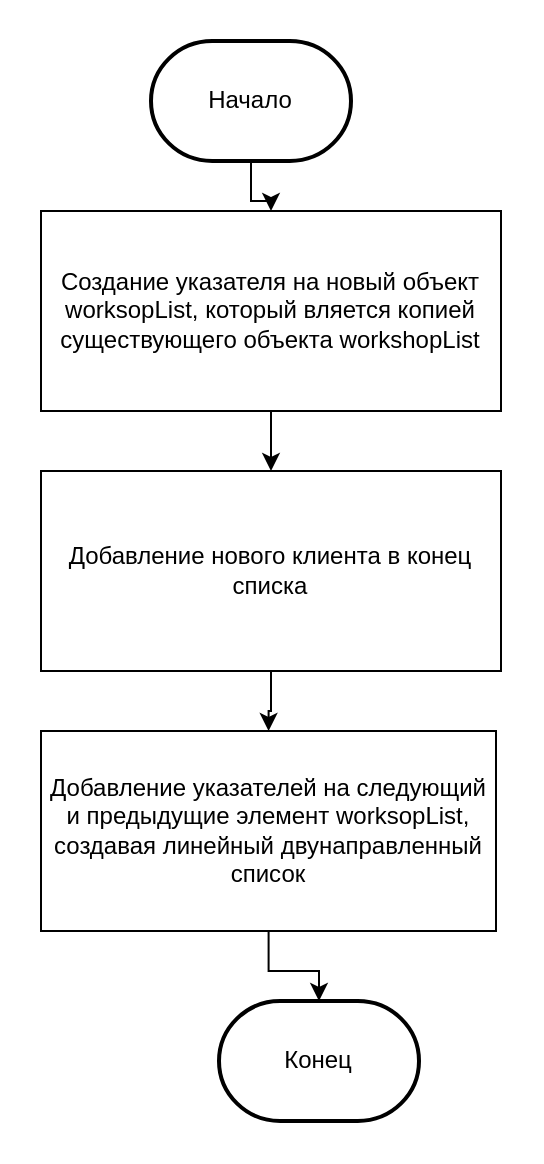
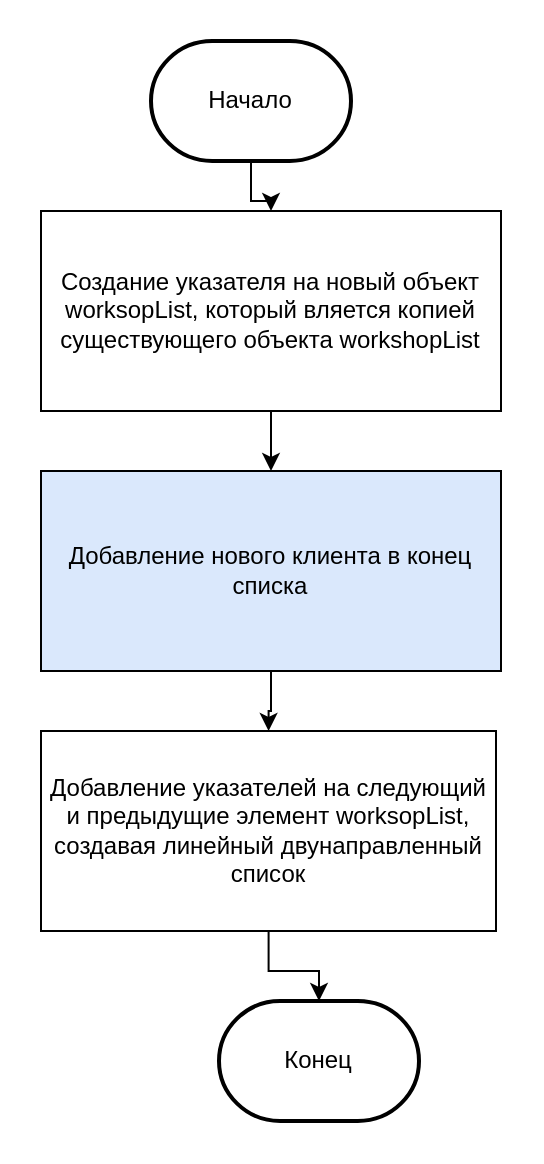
- <mxCell id="7" value="&lt;div&gt;Добавление нового клиента в конец списка&lt;/div&gt;" style="whiteSpace=wrap;html=1;rounded=0;" vertex="1" parent="1"><mxGeometry x="20" y="235" width="230" height="100" as="geometry" /></mxCell>
+ <mxCell id="7" value="&lt;div&gt;Добавление нового клиента в конец списка&lt;/div&gt;" style="whiteSpace=wrap;html=1;rounded=0;fillColor=#dae8fc;" vertex="1" parent="1"><mxGeometry x="20" y="235" width="230" height="100" as="geometry" /></mxCell>
